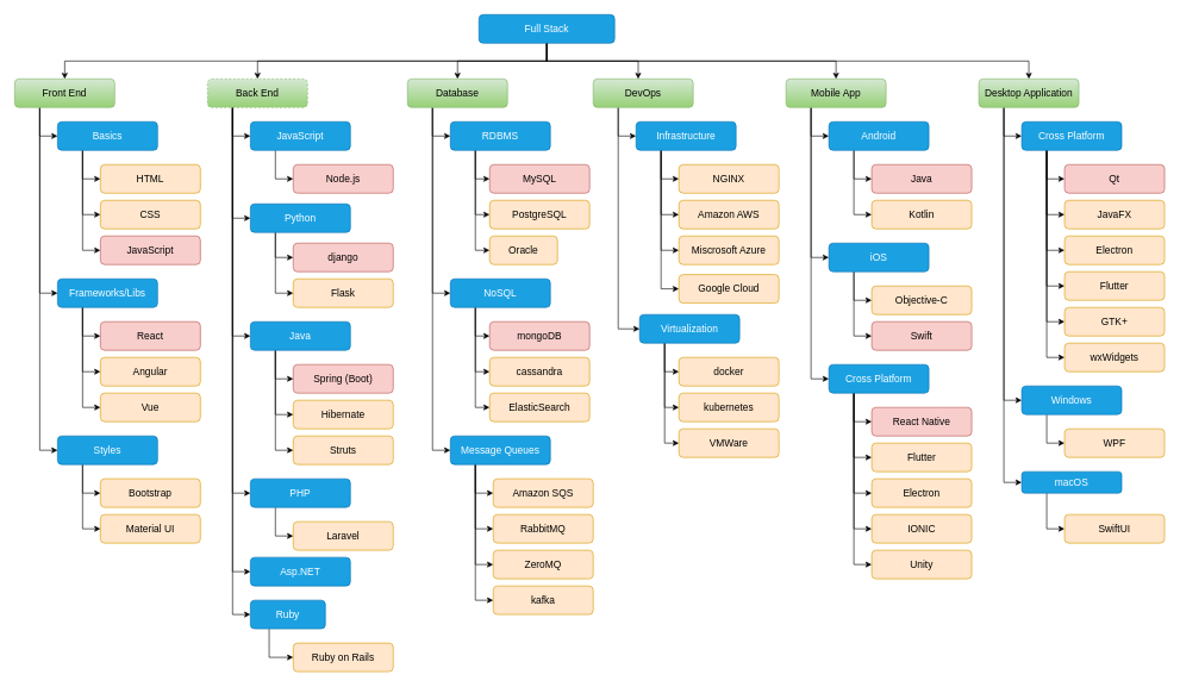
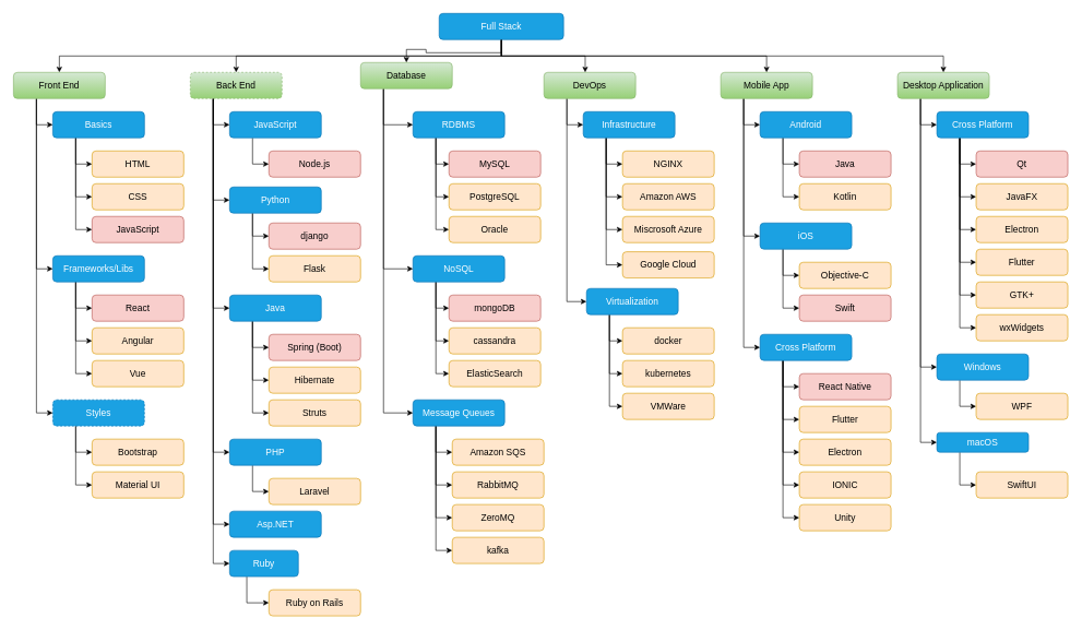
- <mxCell id="22" value="&lt;font style=&quot;font-size: 14px;&quot;&gt;Database&lt;/font&gt;" style="rounded=1;whiteSpace=wrap;html=1;fillColor=#d5e8d4;strokeColor=#82b366;gradientColor=#97d077;" vertex="1" parent="1"><mxGeometry x="570" y="110" width="140" height="40" as="geometry" /></mxCell>
+ <mxCell id="22" value="&lt;font style=&quot;font-size: 14px;&quot;&gt;Database&lt;/font&gt;" style="rounded=1;whiteSpace=wrap;html=1;fillColor=#d5e8d4;strokeColor=#82b366;gradientColor=#97d077;" vertex="1" parent="1"><mxGeometry x="550" y="95" width="140" height="40" as="geometry" /></mxCell>
- <mxCell id="76" value="&lt;span style=&quot;font-size: 14px;&quot;&gt;Oracle&lt;/span&gt;" style="rounded=1;whiteSpace=wrap;html=1;fillColor=#ffe6cc;strokeColor=#d79b00;" vertex="1" parent="1"><mxGeometry x="685" y="330" width="95" height="40" as="geometry" /></mxCell>
+ <mxCell id="76" value="&lt;span style=&quot;font-size: 14px;&quot;&gt;Oracle&lt;/span&gt;" style="rounded=1;whiteSpace=wrap;html=1;fillColor=#ffe6cc;strokeColor=#d79b00;" vertex="1" parent="1"><mxGeometry x="685" y="330" width="140" height="40" as="geometry" /></mxCell>
- <mxCell id="50" value="&lt;font style=&quot;font-size: 14px;&quot;&gt;Styles&lt;/font&gt;" style="rounded=1;whiteSpace=wrap;html=1;fillColor=#1ba1e2;strokeColor=#006EAF;fontColor=#ffffff;" vertex="1" parent="1"><mxGeometry x="80" y="610" width="140" height="40" as="geometry" /></mxCell>
+ <mxCell id="50" value="&lt;font style=&quot;font-size: 14px;&quot;&gt;Styles&lt;/font&gt;" style="rounded=1;whiteSpace=wrap;html=1;fillColor=#1ba1e2;strokeColor=#006EAF;fontColor=#ffffff;dashed=1;" vertex="1" parent="1"><mxGeometry x="80" y="610" width="140" height="40" as="geometry" /></mxCell>
